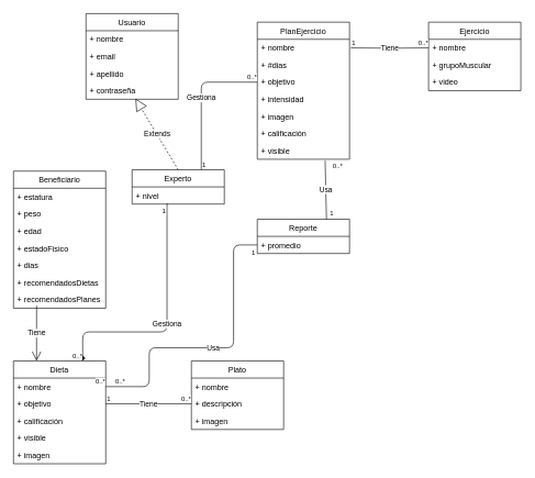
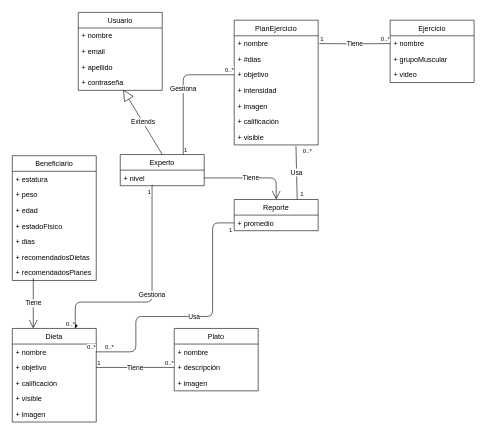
- <mxCell id="41" value="Extends" style="endArrow=block;endSize=16;endFill=0;html=1;entryX=0.536;entryY=0.962;entryDx=0;entryDy=0;entryPerimeter=0;exitX=0.5;exitY=0;exitDx=0;exitDy=0;dashed=1;" parent="1" source="25" target="6" edge="1"><mxGeometry width="160" relative="1" as="geometry"><mxPoint x="89" y="268" as="sourcePoint" /><mxPoint x="202" y="187" as="targetPoint" /></mxGeometry></mxCell>
+ <mxCell id="41" value="Extends" style="endArrow=block;endSize=16;endFill=0;html=1;entryX=0.536;entryY=0.962;entryDx=0;entryDy=0;entryPerimeter=0;exitX=0.5;exitY=0;exitDx=0;exitDy=0;" parent="1" source="25" target="6" edge="1"><mxGeometry width="160" relative="1" as="geometry"><mxPoint x="89" y="268" as="sourcePoint" /><mxPoint x="202" y="187" as="targetPoint" /></mxGeometry></mxCell>
+ <mxCell id="43" value="Tiene" style="endArrow=open;endFill=1;endSize=12;html=1;exitX=1;exitY=0.5;exitDx=0;exitDy=0;entryX=0.5;entryY=0;entryDx=0;entryDy=0;" parent="1" source="26" target="27" edge="1"><mxGeometry width="160" relative="1" as="geometry"><mxPoint x="30" y="683" as="sourcePoint" /><mxPoint x="190" y="683" as="targetPoint" /><Array as="points"><mxPoint x="460" y="296" /></Array></mxGeometry></mxCell>
